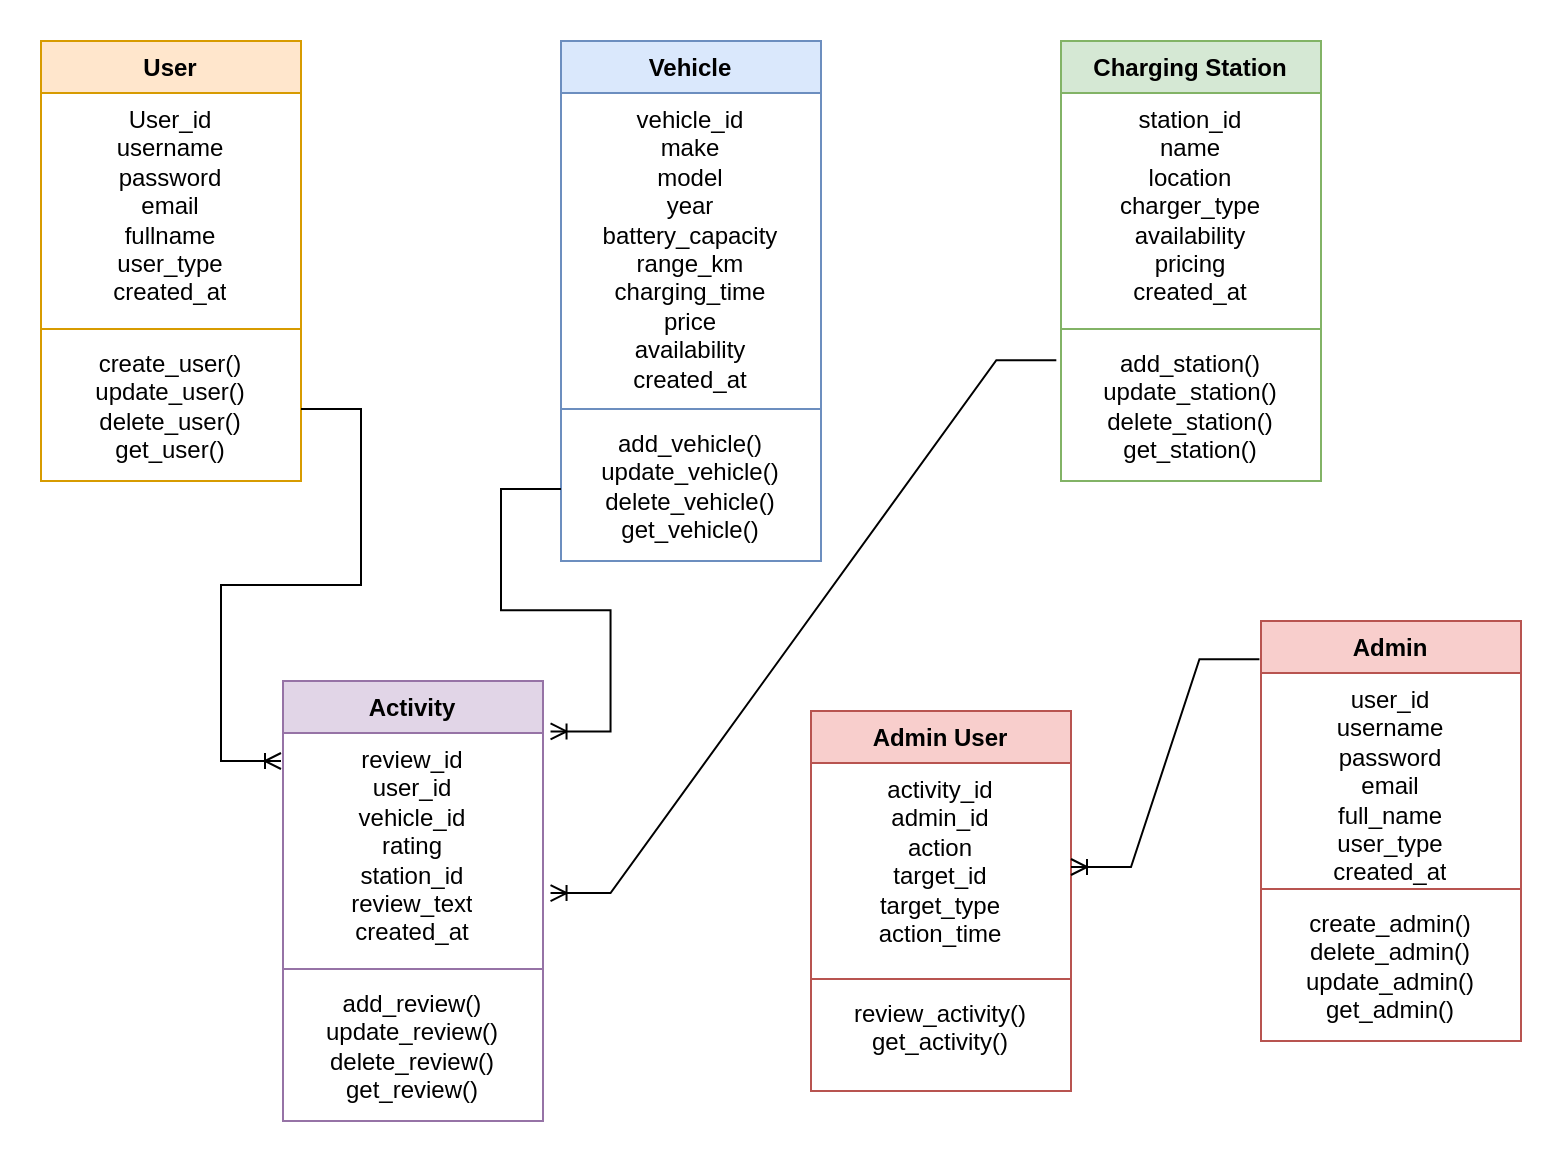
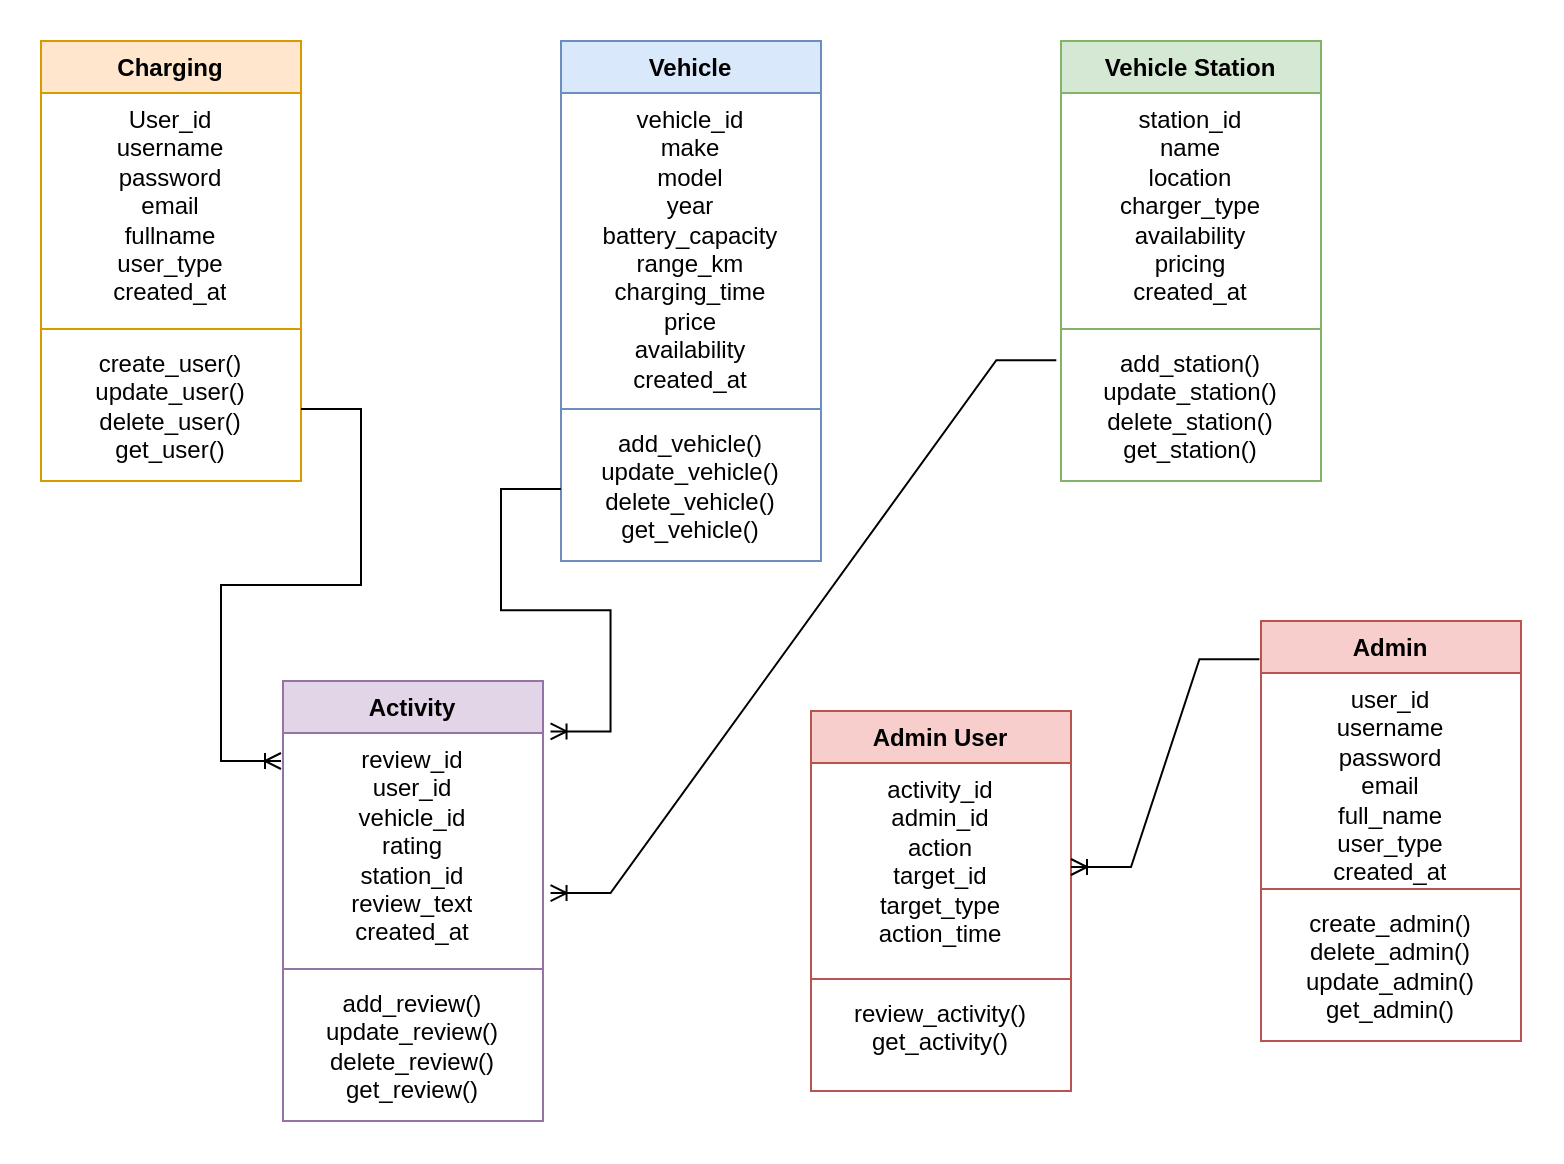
- <mxCell id="2" value="User" style="swimlane;fontStyle=1;align=center;verticalAlign=top;childLayout=stackLayout;horizontal=1;startSize=26;horizontalStack=0;resizeParent=1;resizeParentMax=0;resizeLast=0;collapsible=1;marginBottom=0;whiteSpace=wrap;html=1;flipH=0;flipV=0;direction=east;fillColor=#ffe6cc;strokeColor=#d79b00;" vertex="1" parent="1"><mxGeometry x="20" y="20" width="130" height="220" as="geometry"><mxRectangle x="40" y="110" width="70" height="30" as="alternateBounds" /></mxGeometry></mxCell>
+ <mxCell id="2" value="Charging" style="swimlane;fontStyle=1;align=center;verticalAlign=top;childLayout=stackLayout;horizontal=1;startSize=26;horizontalStack=0;resizeParent=1;resizeParentMax=0;resizeLast=0;collapsible=1;marginBottom=0;whiteSpace=wrap;html=1;flipH=0;flipV=0;direction=east;fillColor=#ffe6cc;strokeColor=#d79b00;" vertex="1" parent="1"><mxGeometry x="20" y="20" width="130" height="220" as="geometry"><mxRectangle x="40" y="110" width="70" height="30" as="alternateBounds" /></mxGeometry></mxCell>
- <mxCell id="10" value="Charging Station" style="swimlane;fontStyle=1;align=center;verticalAlign=top;childLayout=stackLayout;horizontal=1;startSize=26;horizontalStack=0;resizeParent=1;resizeParentMax=0;resizeLast=0;collapsible=1;marginBottom=0;whiteSpace=wrap;html=1;flipH=0;flipV=0;direction=east;fillColor=#d5e8d4;strokeColor=#82b366;" vertex="1" parent="1"><mxGeometry x="530" y="20" width="130" height="220" as="geometry"><mxRectangle x="40" y="110" width="70" height="30" as="alternateBounds" /></mxGeometry></mxCell>
+ <mxCell id="10" value="Vehicle Station" style="swimlane;fontStyle=1;align=center;verticalAlign=top;childLayout=stackLayout;horizontal=1;startSize=26;horizontalStack=0;resizeParent=1;resizeParentMax=0;resizeLast=0;collapsible=1;marginBottom=0;whiteSpace=wrap;html=1;flipH=0;flipV=0;direction=east;fillColor=#d5e8d4;strokeColor=#82b366;" vertex="1" parent="1"><mxGeometry x="530" y="20" width="130" height="220" as="geometry"><mxRectangle x="40" y="110" width="70" height="30" as="alternateBounds" /></mxGeometry></mxCell>
